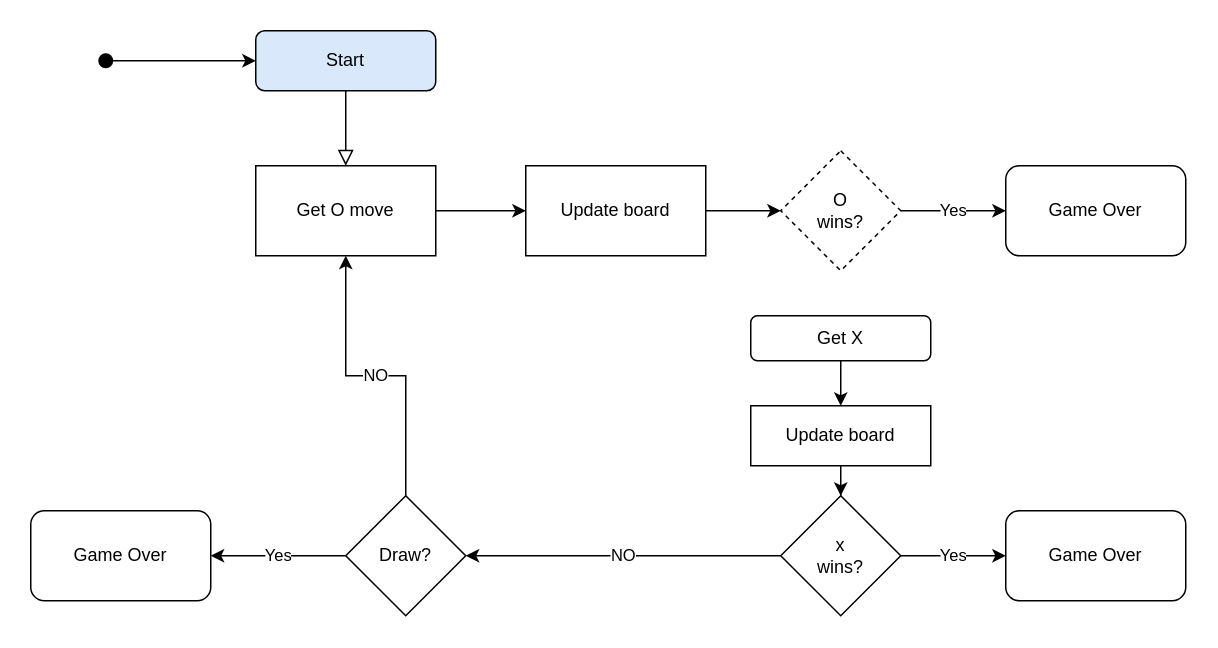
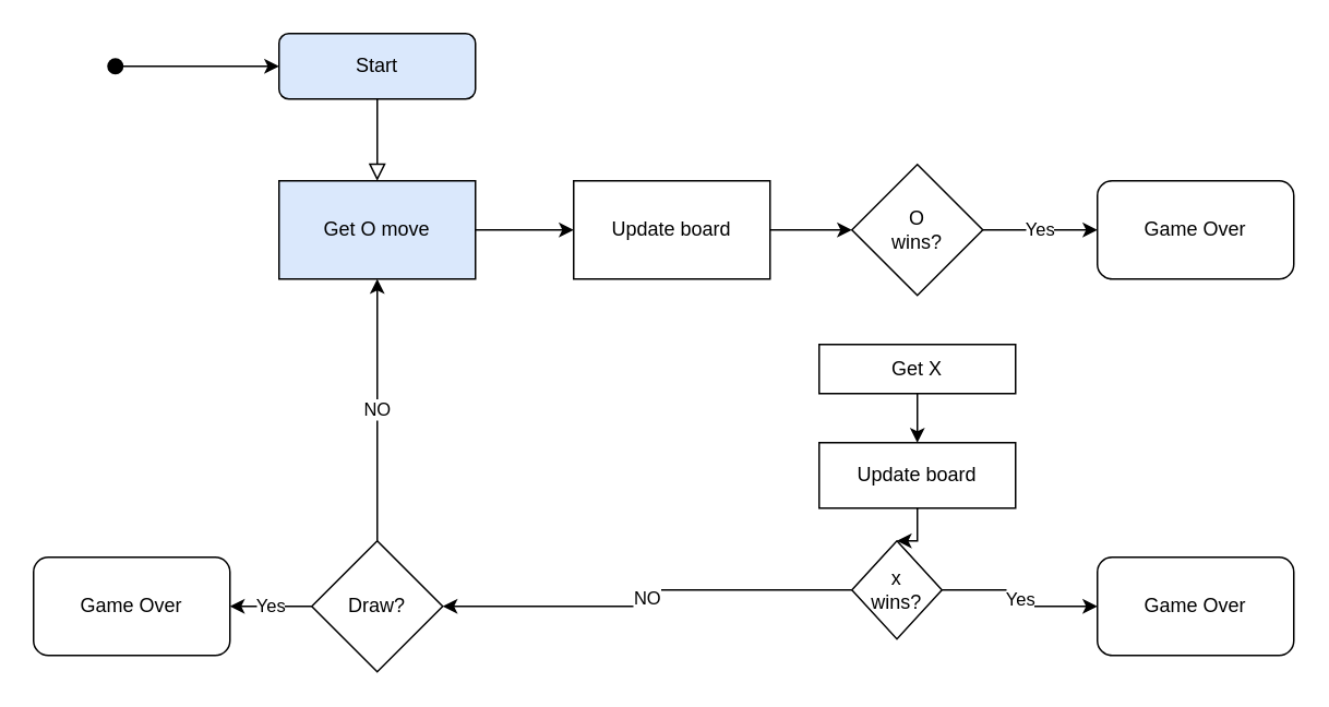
- <mxCell id="5" value="Get O move" style="rounded=0;whiteSpace=wrap;html=1;" parent="1" vertex="1"><mxGeometry x="170" y="110" width="120" height="60" as="geometry" /></mxCell>
+ <mxCell id="5" value="Get O move" style="rounded=0;whiteSpace=wrap;html=1;fillColor=#dae8fc;" parent="1" vertex="1"><mxGeometry x="170" y="110" width="120" height="60" as="geometry" /></mxCell>
- <mxCell id="9" value="O&lt;br&gt;wins?" style="rhombus;whiteSpace=wrap;html=1;dashed=1;" parent="1" vertex="1"><mxGeometry x="520" y="100" width="80" height="80" as="geometry" /></mxCell>
+ <mxCell id="9" value="O&lt;br&gt;wins?" style="rhombus;whiteSpace=wrap;html=1;" parent="1" vertex="1"><mxGeometry x="520" y="100" width="80" height="80" as="geometry" /></mxCell>
- <mxCell id="19" value="Get X" style="whiteSpace=wrap;html=1;rounded=1;" parent="1" vertex="1"><mxGeometry x="500" y="210" width="120" height="30" as="geometry" /></mxCell>
+ <mxCell id="19" value="Get X" style="rounded=0;whiteSpace=wrap;html=1;" parent="1" vertex="1"><mxGeometry x="500" y="210" width="120" height="30" as="geometry" /></mxCell>
- <mxCell id="15" value="Draw?" style="rhombus;whiteSpace=wrap;html=1;" parent="1" vertex="1"><mxGeometry x="230" y="330" width="80" height="80" as="geometry" /></mxCell>
+ <mxCell id="15" value="Draw?" style="rhombus;whiteSpace=wrap;html=1;" parent="1" vertex="1"><mxGeometry x="190" y="330" width="80" height="80" as="geometry" /></mxCell>
- <mxCell id="12" value="x&lt;br&gt;wins?" style="rhombus;whiteSpace=wrap;html=1;" parent="1" vertex="1"><mxGeometry x="520" y="330" width="80" height="80" as="geometry" /></mxCell>
+ <mxCell id="12" value="x&lt;br&gt;wins?" style="rhombus;whiteSpace=wrap;html=1;" parent="1" vertex="1"><mxGeometry x="520" y="330" width="55" height="60" as="geometry" /></mxCell>
